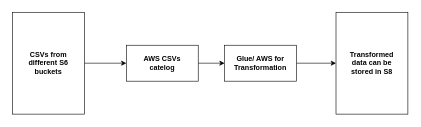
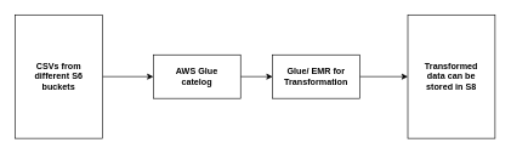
- <mxCell id="7" value="AWS CSVs catelog" style="text;html=1;strokeColor=none;fillColor=none;align=center;verticalAlign=middle;whiteSpace=wrap;rounded=0;fontStyle=1" vertex="1" parent="1"><mxGeometry x="220" y="90" width="100" height="30" as="geometry" /></mxCell>
+ <mxCell id="7" value="AWS Glue catelog" style="text;html=1;strokeColor=none;fillColor=none;align=center;verticalAlign=middle;whiteSpace=wrap;rounded=0;fontStyle=1" vertex="1" parent="1"><mxGeometry x="220" y="90" width="100" height="30" as="geometry" /></mxCell>
- <mxCell id="10" value="Glue/ AWS for Transformation" style="text;html=1;strokeColor=none;fillColor=none;align=center;verticalAlign=middle;whiteSpace=wrap;rounded=0;fontStyle=1" vertex="1" parent="1"><mxGeometry x="384" y="90" width="100" height="30" as="geometry" /></mxCell>
+ <mxCell id="10" value="Glue/ EMR for Transformation" style="text;html=1;strokeColor=none;fillColor=none;align=center;verticalAlign=middle;whiteSpace=wrap;rounded=0;fontStyle=1" vertex="1" parent="1"><mxGeometry x="384" y="90" width="100" height="30" as="geometry" /></mxCell>
